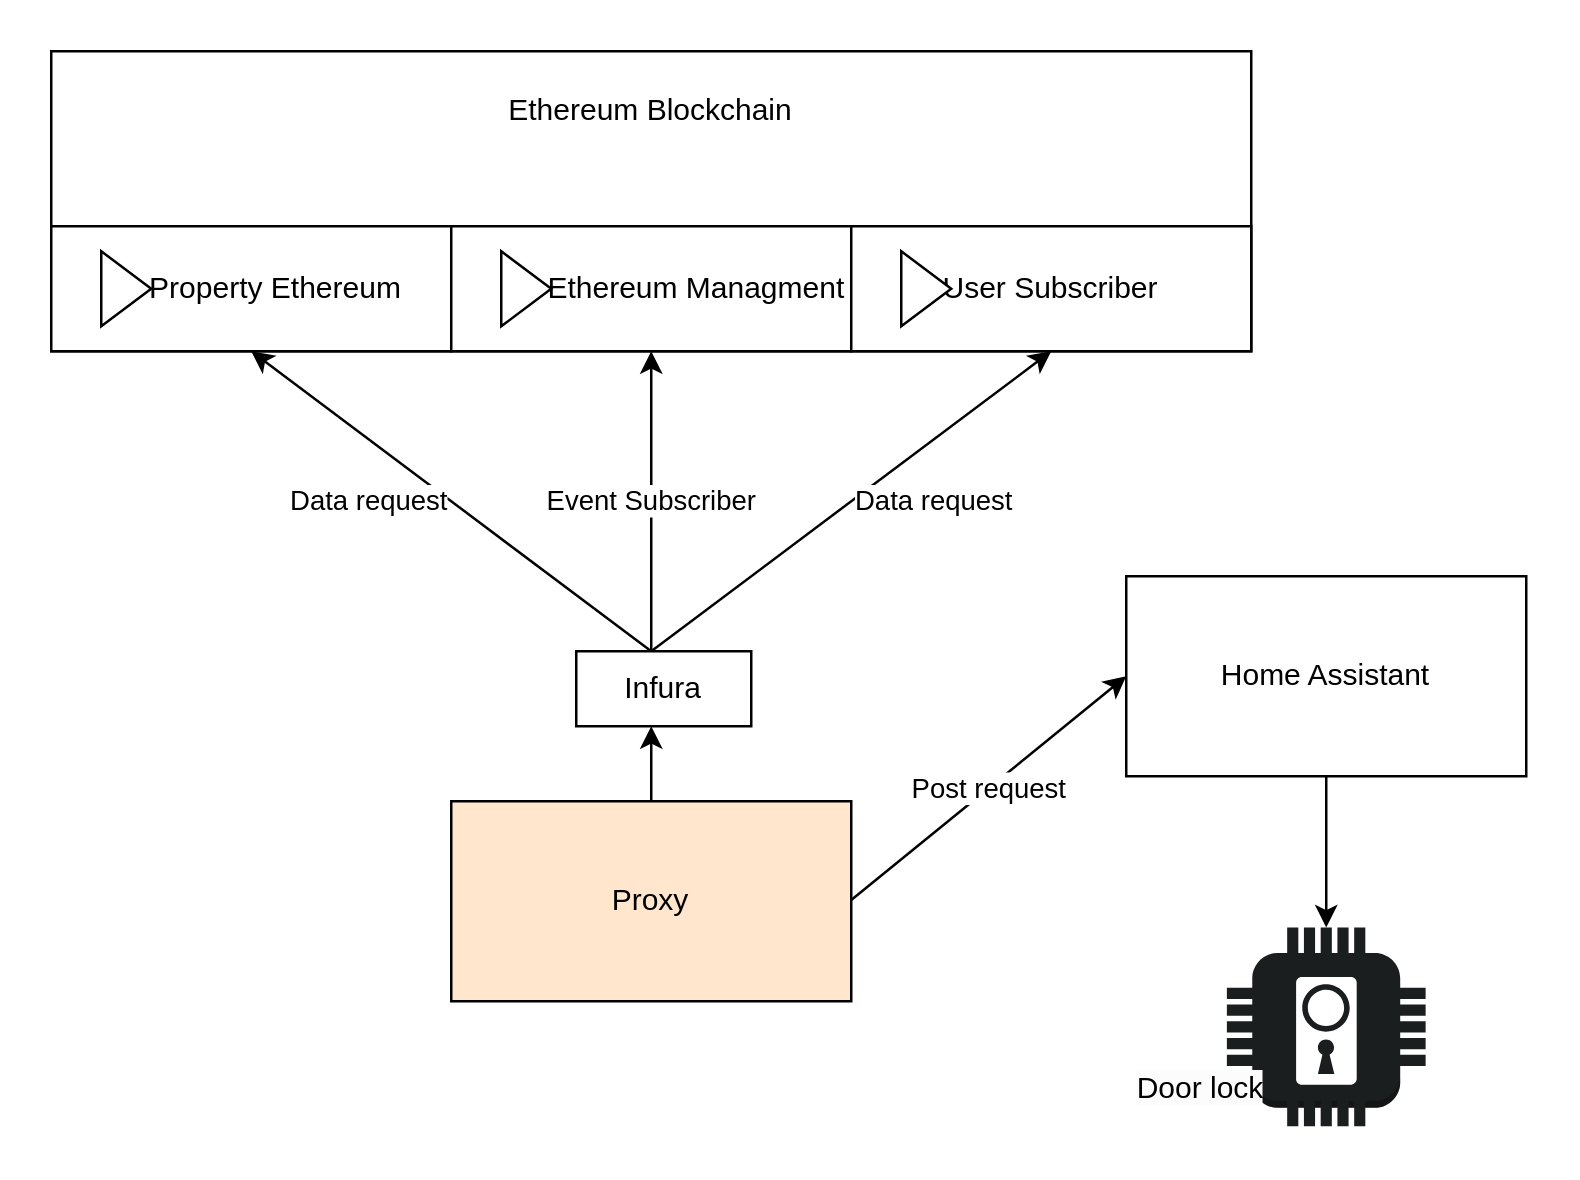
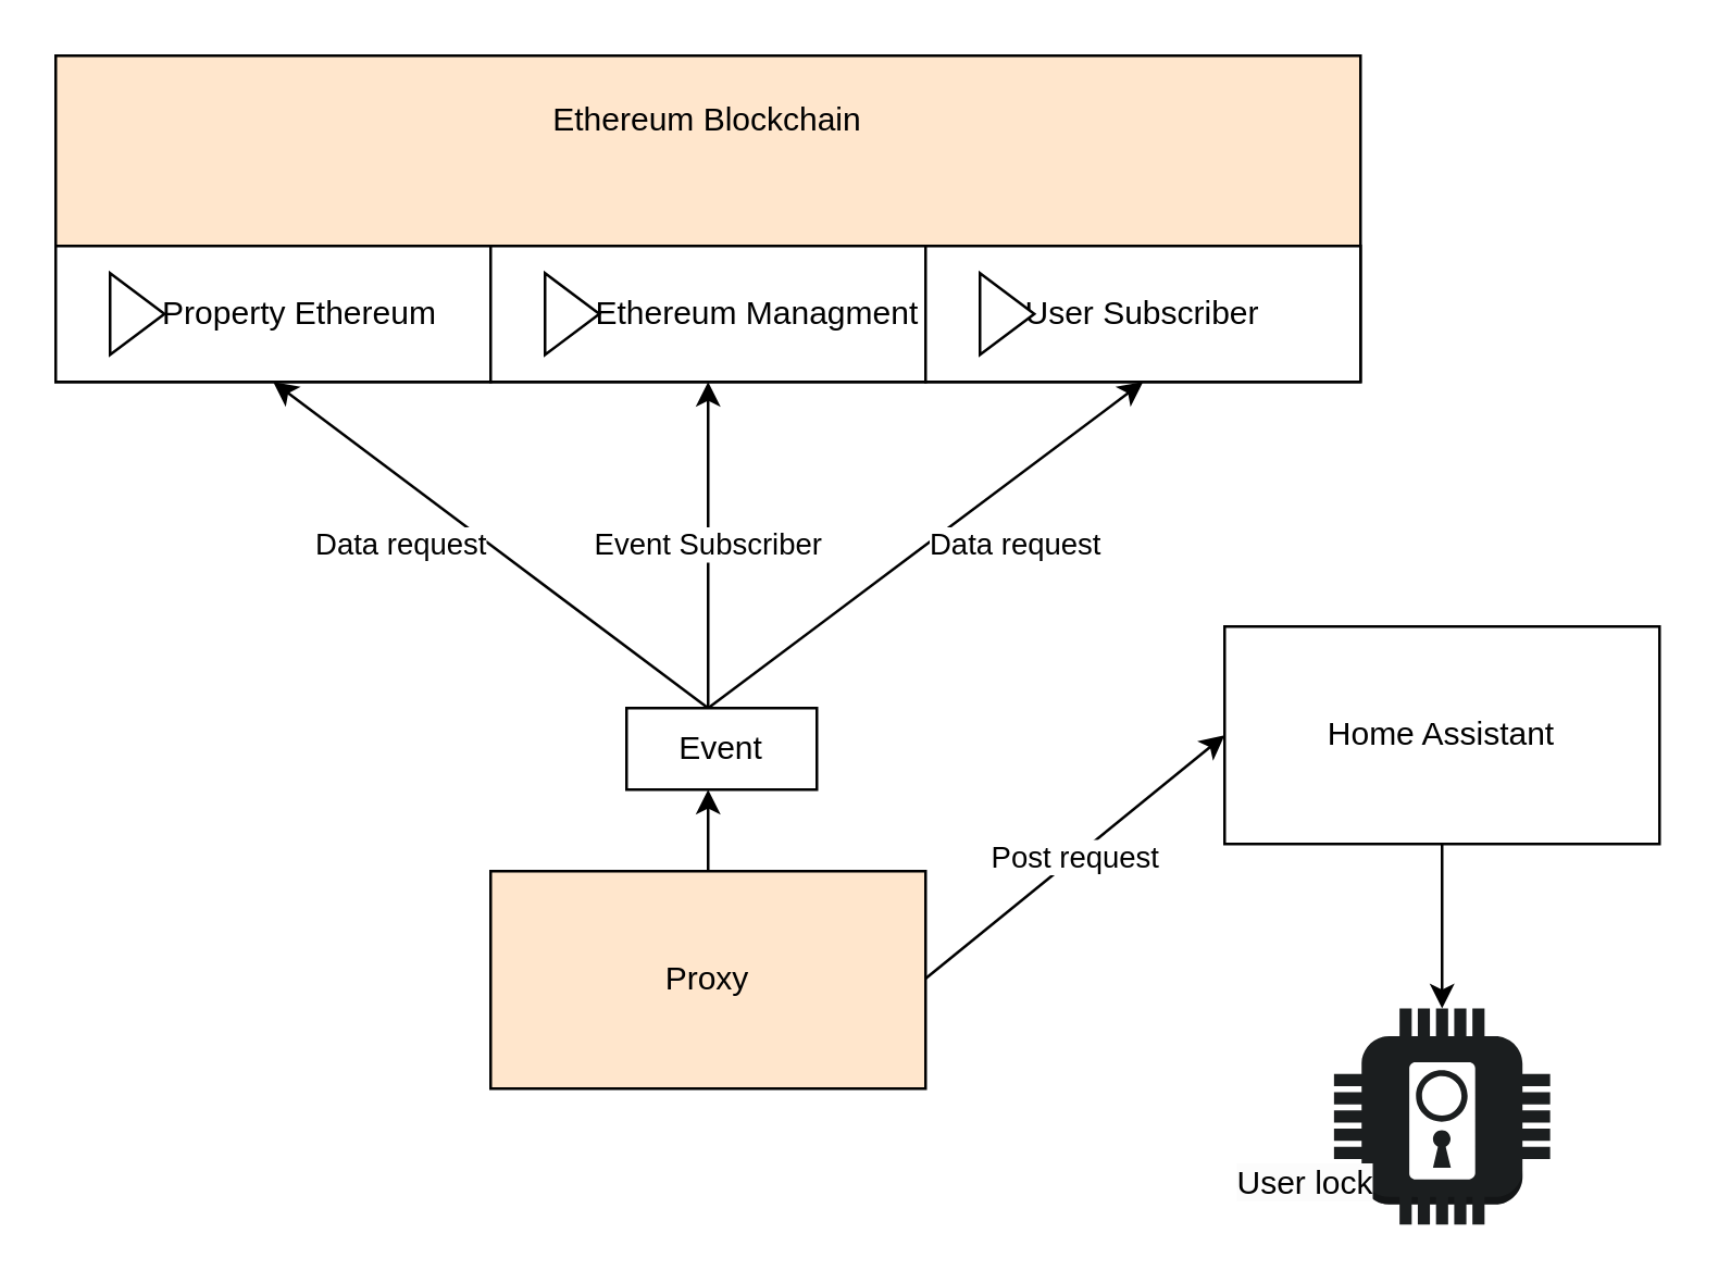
- <mxCell id="2" value="Ethereum Blockchain&lt;br&gt;&lt;br&gt;&lt;br&gt;&lt;br&gt;&lt;br&gt;&lt;br&gt;" style="rounded=0;whiteSpace=wrap;html=1;align=center;" parent="1" vertex="1" connectable="0"><mxGeometry x="20" width="480" height="120" as="geometry" y="20" /></mxCell>
+ <mxCell id="2" value="Ethereum Blockchain&lt;br&gt;&lt;br&gt;&lt;br&gt;&lt;br&gt;&lt;br&gt;&lt;br&gt;" style="rounded=0;whiteSpace=wrap;html=1;align=center;fillColor=#ffe6cc;" parent="1" vertex="1" connectable="0"><mxGeometry x="20" width="480" height="120" as="geometry" y="20" /></mxCell>
- <mxCell id="18" value="Infura" style="rounded=0;whiteSpace=wrap;html=1;" vertex="1" connectable="0" parent="1"><mxGeometry x="230" y="260" width="70" height="30" as="geometry" /></mxCell>
+ <mxCell id="18" value="Event" style="rounded=0;whiteSpace=wrap;html=1;" vertex="1" connectable="0" parent="1"><mxGeometry x="230" y="260" width="70" height="30" as="geometry" /></mxCell>
- <mxCell id="17" value="&lt;font style=&quot;background-color: rgb(252, 252, 252);&quot; color=&quot;#000000&quot;&gt;Door lock&lt;/font&gt;" style="text;strokeColor=none;align=center;fillColor=none;html=1;verticalAlign=middle;whiteSpace=wrap;rounded=0;" parent="1" vertex="1"><mxGeometry x="450" y="420" width="60" height="30" as="geometry" /></mxCell>
+ <mxCell id="17" value="&lt;font style=&quot;background-color: rgb(252, 252, 252);&quot; color=&quot;#000000&quot;&gt;User lock&lt;/font&gt;" style="text;strokeColor=none;align=center;fillColor=none;html=1;verticalAlign=middle;whiteSpace=wrap;rounded=0;" parent="1" vertex="1"><mxGeometry x="450" y="420" width="60" height="30" as="geometry" /></mxCell>
